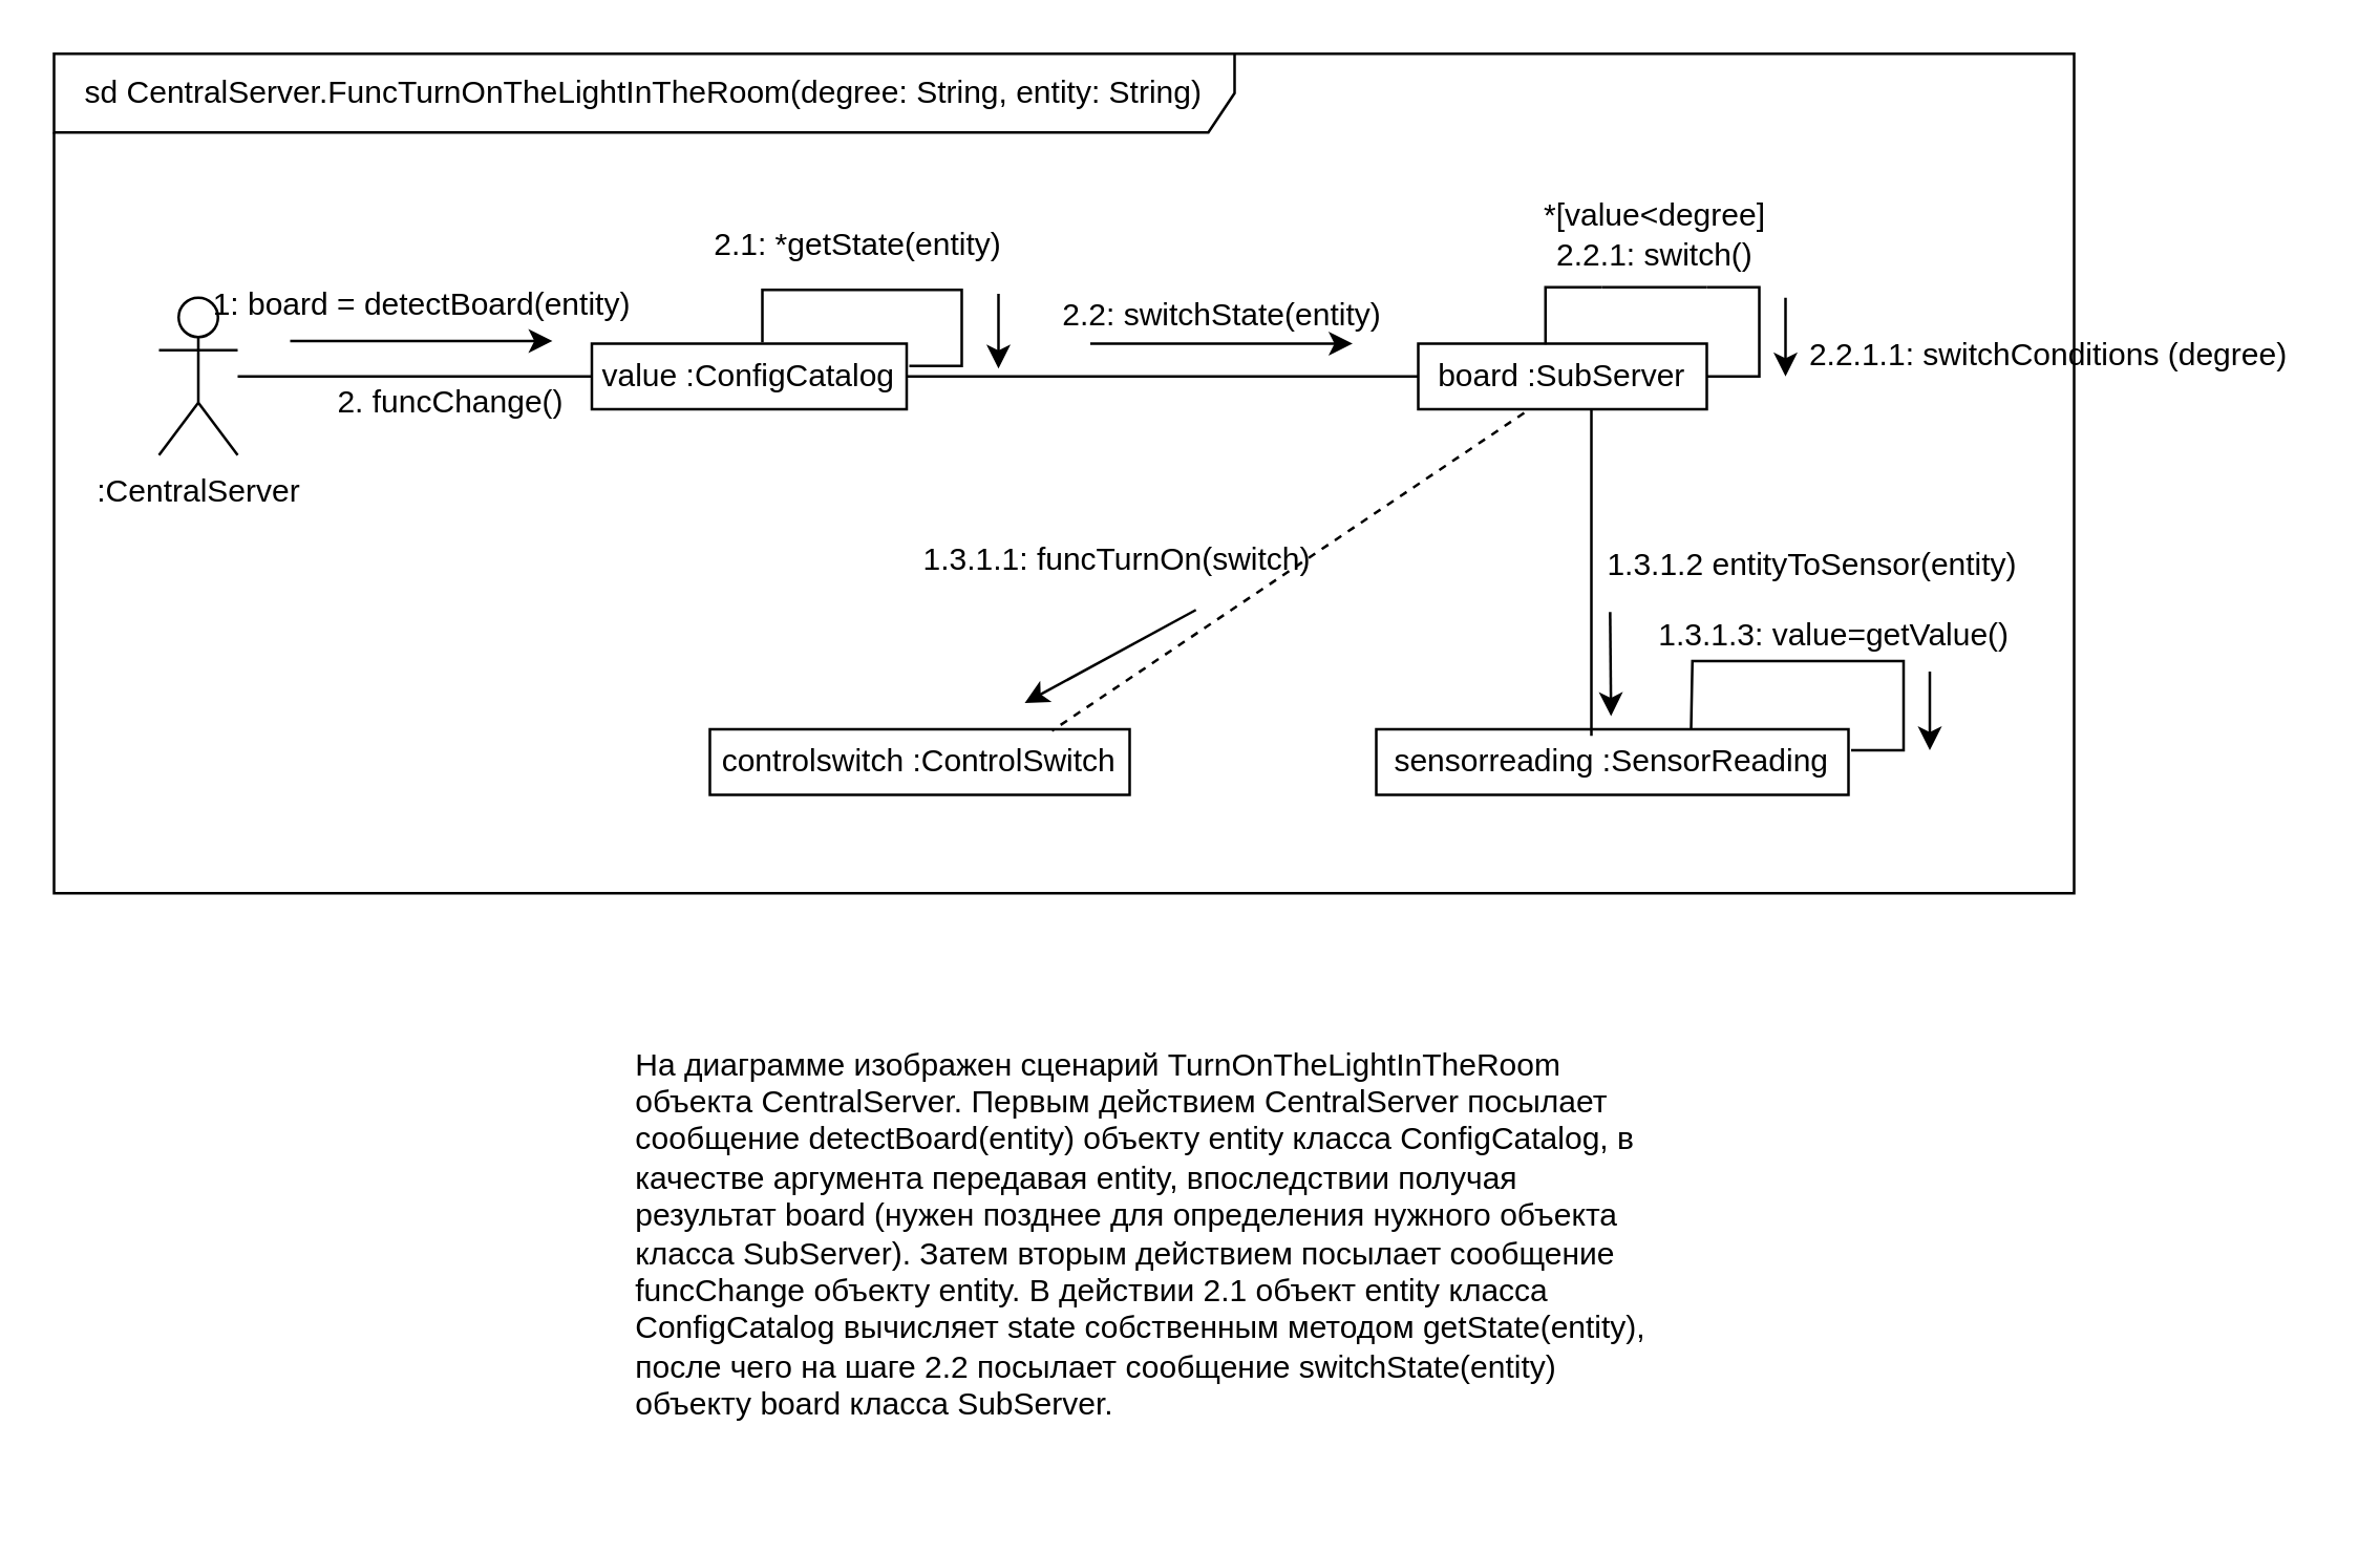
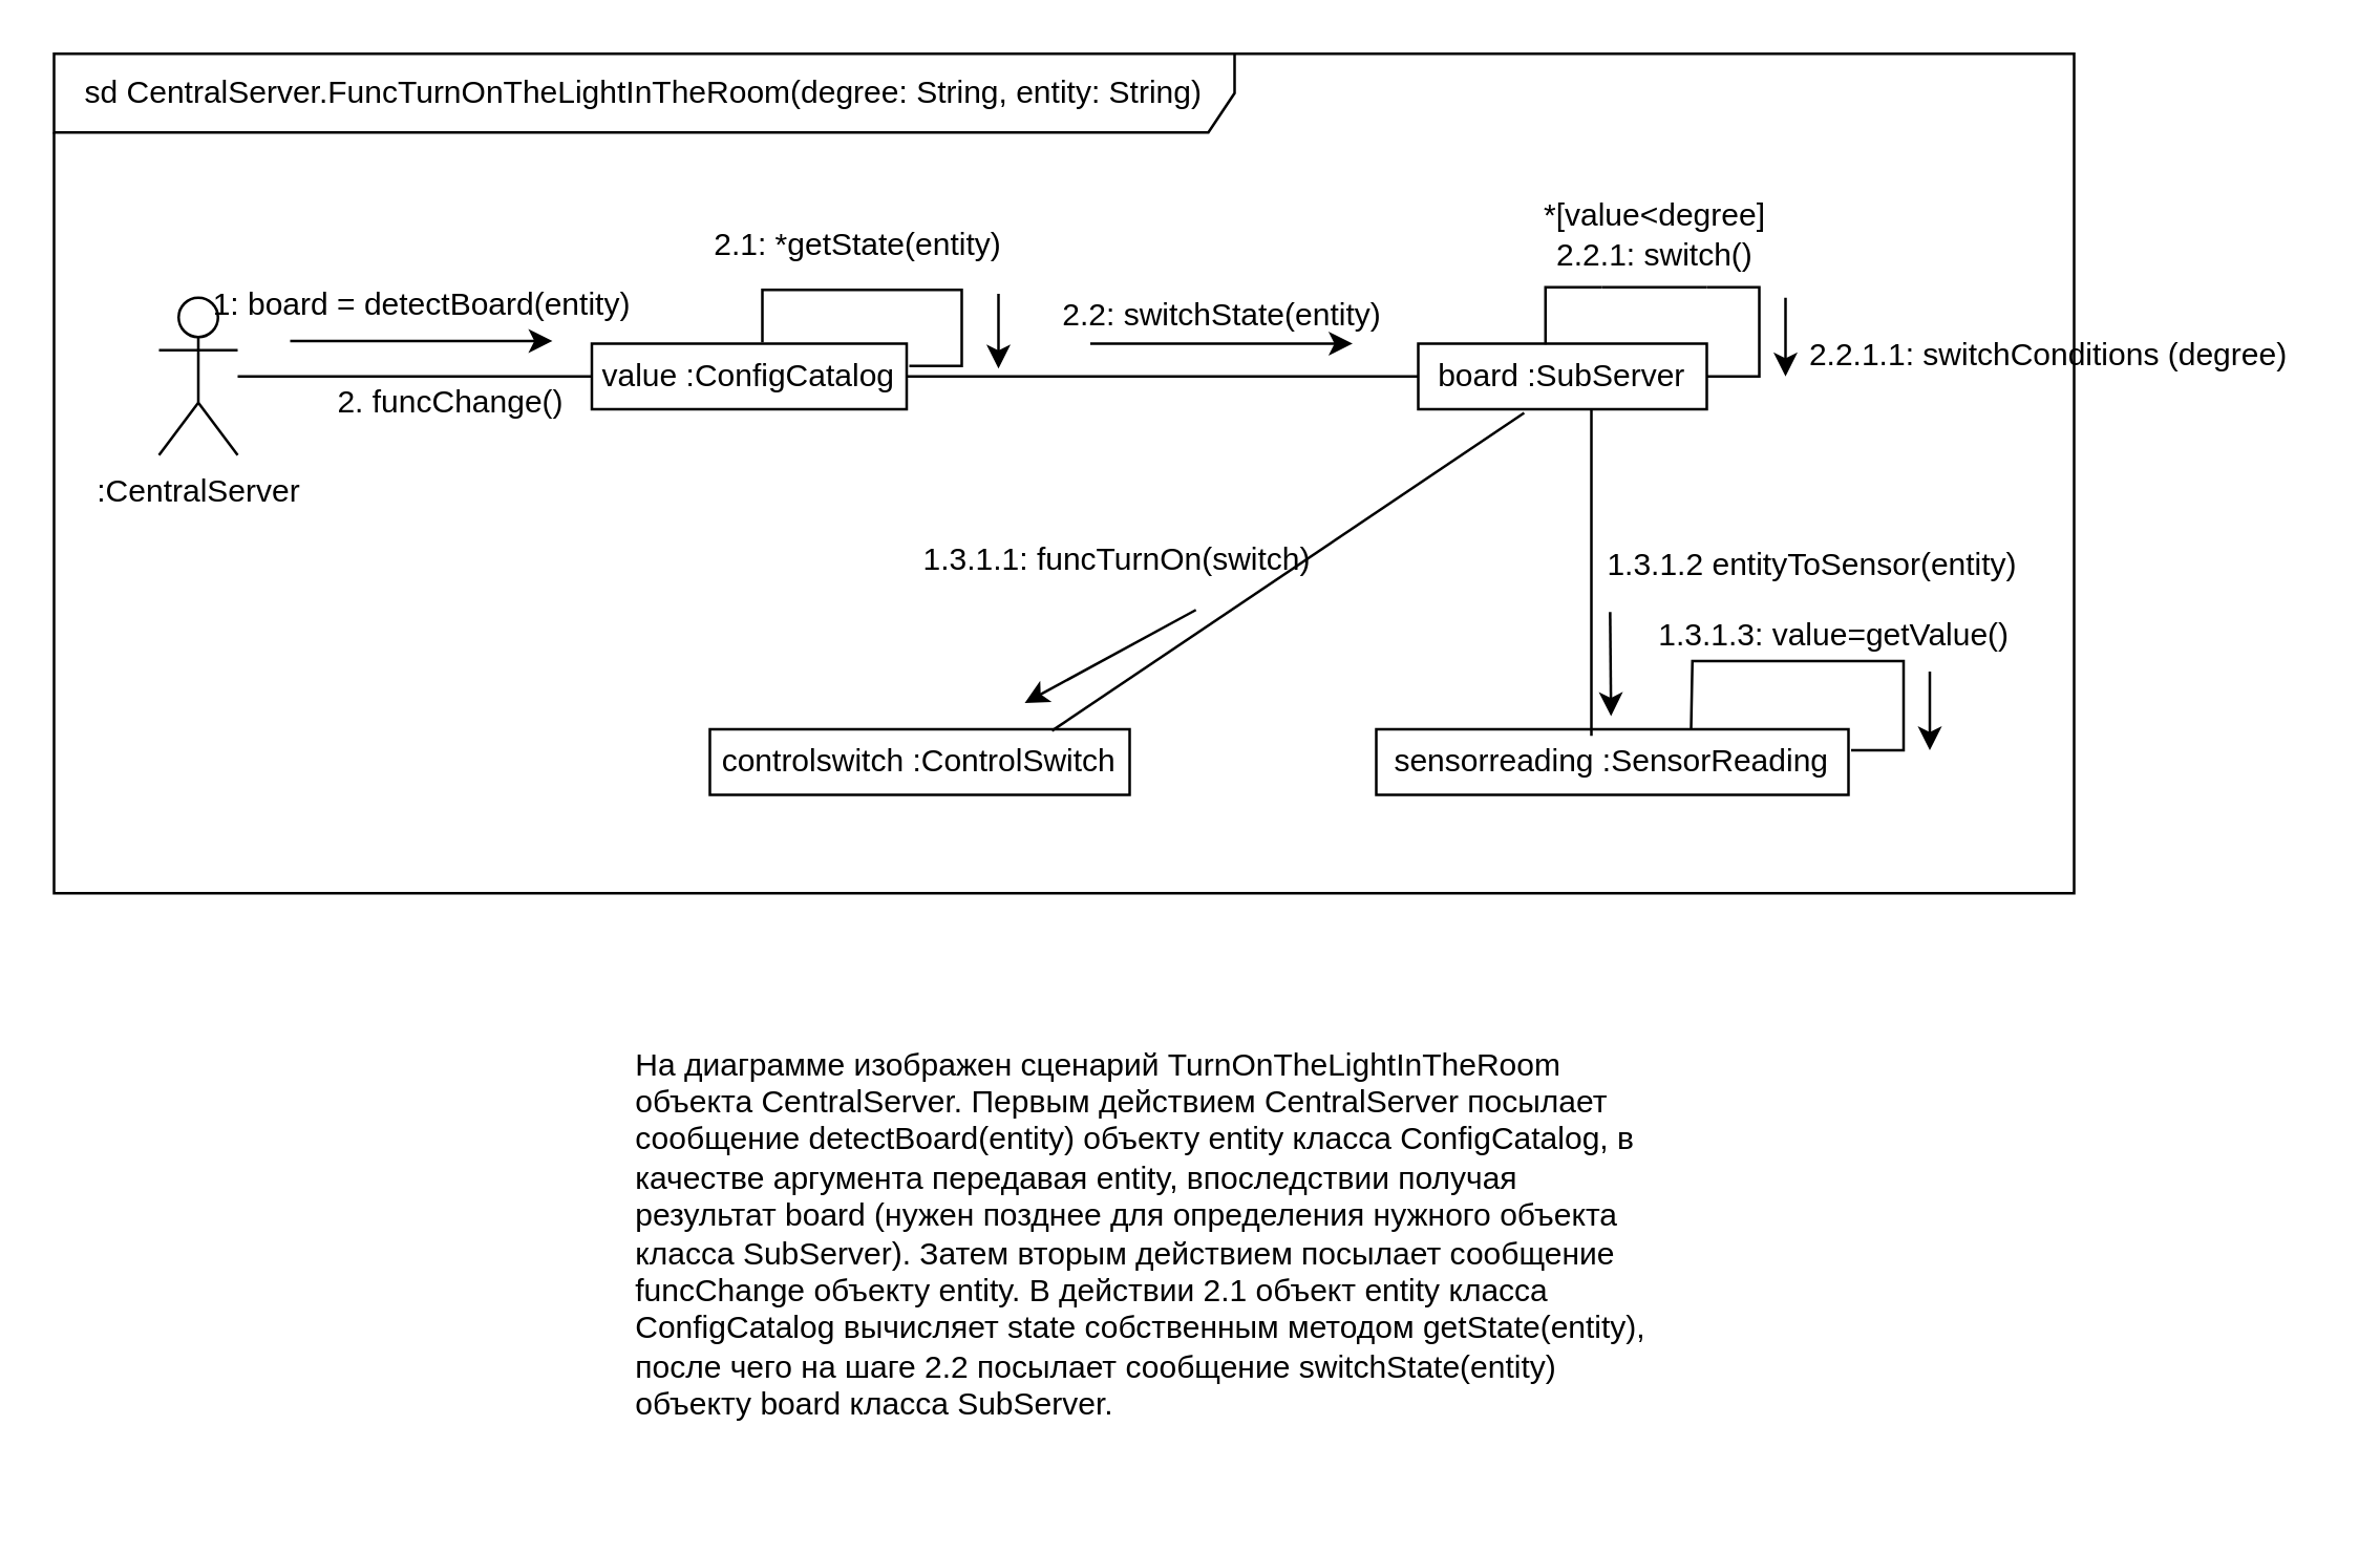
- <mxCell id="15" value="" style="edgeStyle=none;orthogonalLoop=1;jettySize=auto;html=1;rounded=0;entryX=0.815;entryY=0.022;entryDx=0;entryDy=0;entryPerimeter=0;exitX=0.367;exitY=1.056;exitDx=0;exitDy=0;exitPerimeter=0;endArrow=none;endFill=0;strokeWidth=1;dashed=1;" parent="1" source="4" target="8" edge="1"><mxGeometry width="100" relative="1" as="geometry"><mxPoint x="400" y="190" as="sourcePoint" /><mxPoint x="500" y="190" as="targetPoint" /><Array as="points" /></mxGeometry></mxCell>
+ <mxCell id="15" value="" style="edgeStyle=none;orthogonalLoop=1;jettySize=auto;html=1;rounded=0;entryX=0.815;entryY=0.022;entryDx=0;entryDy=0;entryPerimeter=0;exitX=0.367;exitY=1.056;exitDx=0;exitDy=0;exitPerimeter=0;endArrow=none;endFill=0;strokeWidth=1;" parent="1" source="4" target="8" edge="1"><mxGeometry width="100" relative="1" as="geometry"><mxPoint x="400" y="190" as="sourcePoint" /><mxPoint x="500" y="190" as="targetPoint" /><Array as="points" /></mxGeometry></mxCell>
